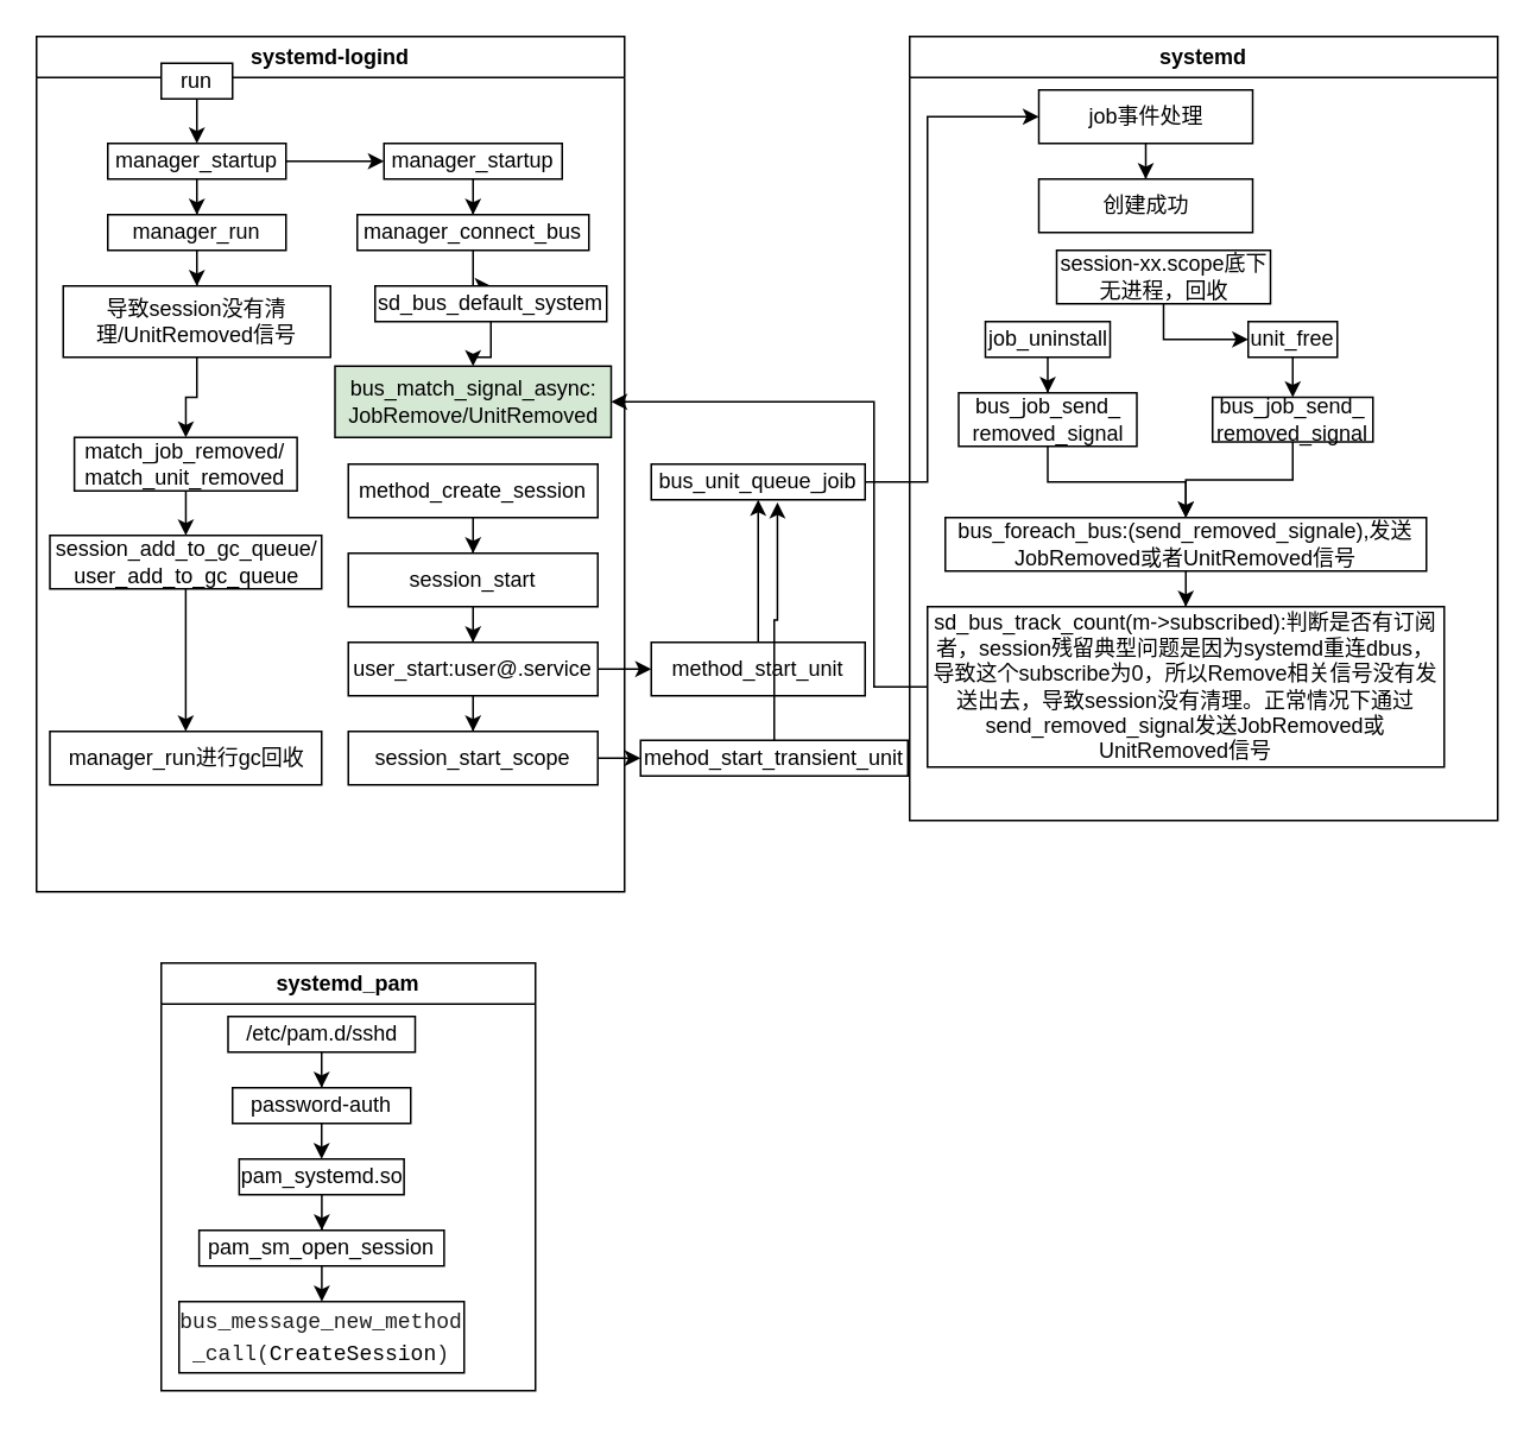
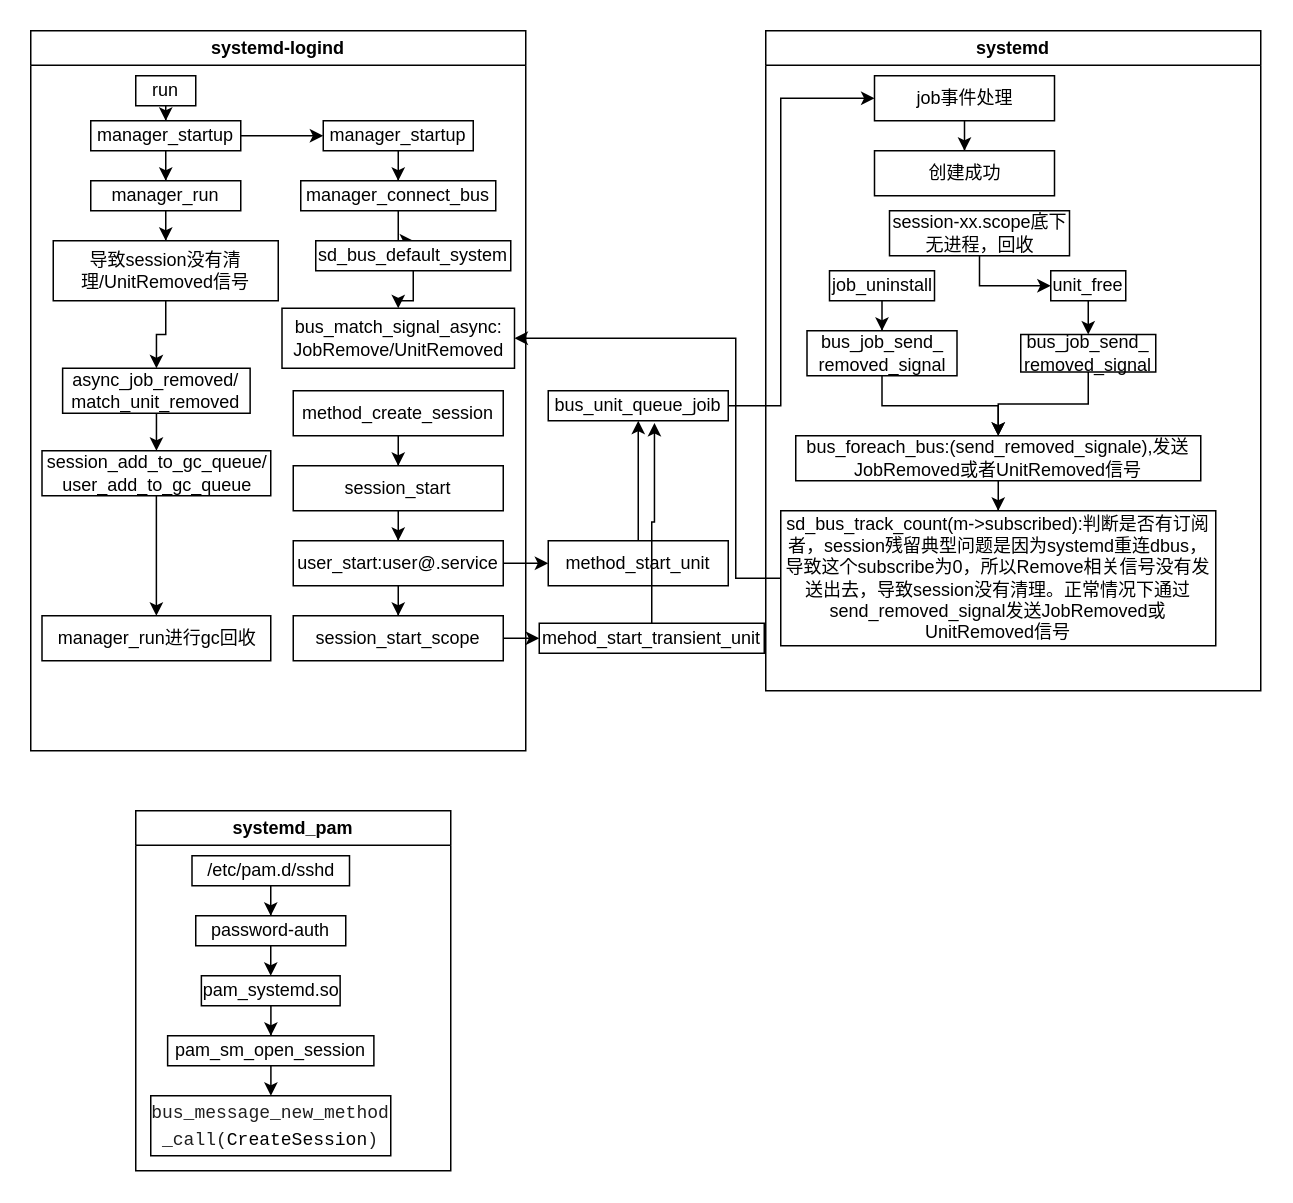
- <mxCell id="4" value="run" style="rounded=0;whiteSpace=wrap;html=1;" vertex="1" parent="2"><mxGeometry x="70" y="15" width="40" height="20" as="geometry" /></mxCell>
+ <mxCell id="4" value="run" style="rounded=0;whiteSpace=wrap;html=1;" vertex="1" parent="2"><mxGeometry x="70" y="30" width="40" height="20" as="geometry" /></mxCell>
- <mxCell id="16" value="bus_match_signal_async:&lt;br&gt;JobRemove/UnitRemoved" style="rounded=0;whiteSpace=wrap;html=1;fillColor=#d5e8d4;" vertex="1" parent="2"><mxGeometry x="167.5" y="185" width="155" height="40" as="geometry" /></mxCell>
+ <mxCell id="16" value="bus_match_signal_async:&lt;br&gt;JobRemove/UnitRemoved" style="rounded=0;whiteSpace=wrap;html=1;" vertex="1" parent="2"><mxGeometry x="167.5" y="185" width="155" height="40" as="geometry" /></mxCell>
- <mxCell id="27" value="match_job_removed/&lt;br&gt;match_unit_removed" style="rounded=0;whiteSpace=wrap;html=1;" vertex="1" parent="2"><mxGeometry x="21.25" y="225" width="125" height="30" as="geometry" /></mxCell>
+ <mxCell id="27" value="async_job_removed/&lt;br&gt;match_unit_removed" style="rounded=0;whiteSpace=wrap;html=1;" vertex="1" parent="2"><mxGeometry x="21.25" y="225" width="125" height="30" as="geometry" /></mxCell>
